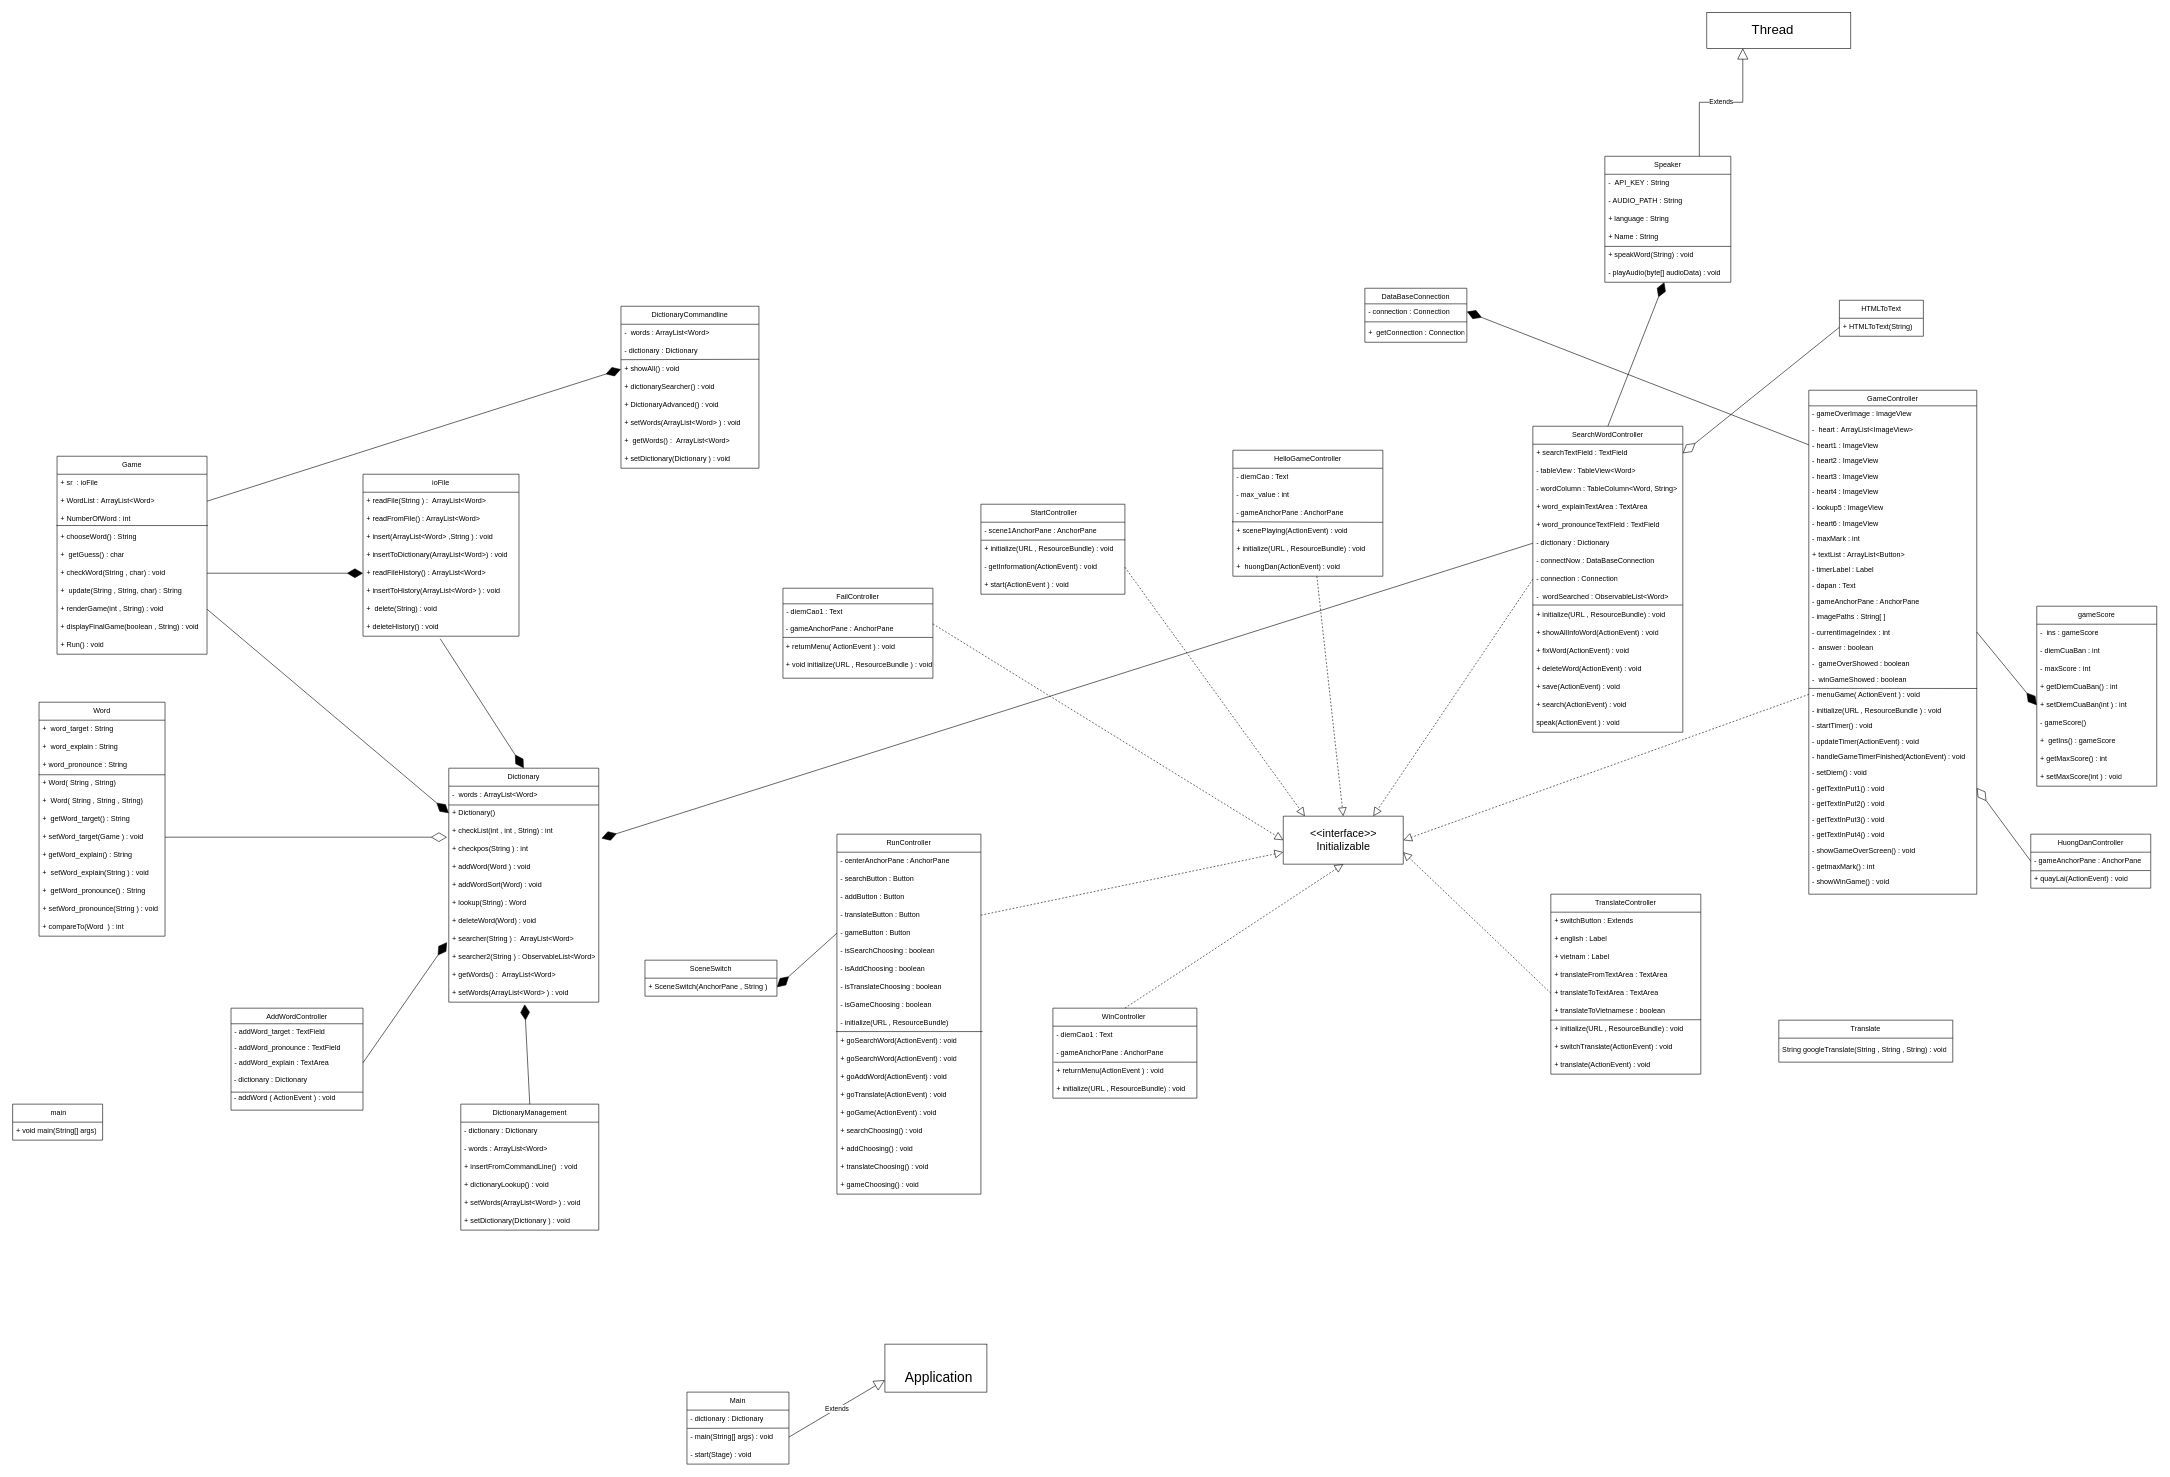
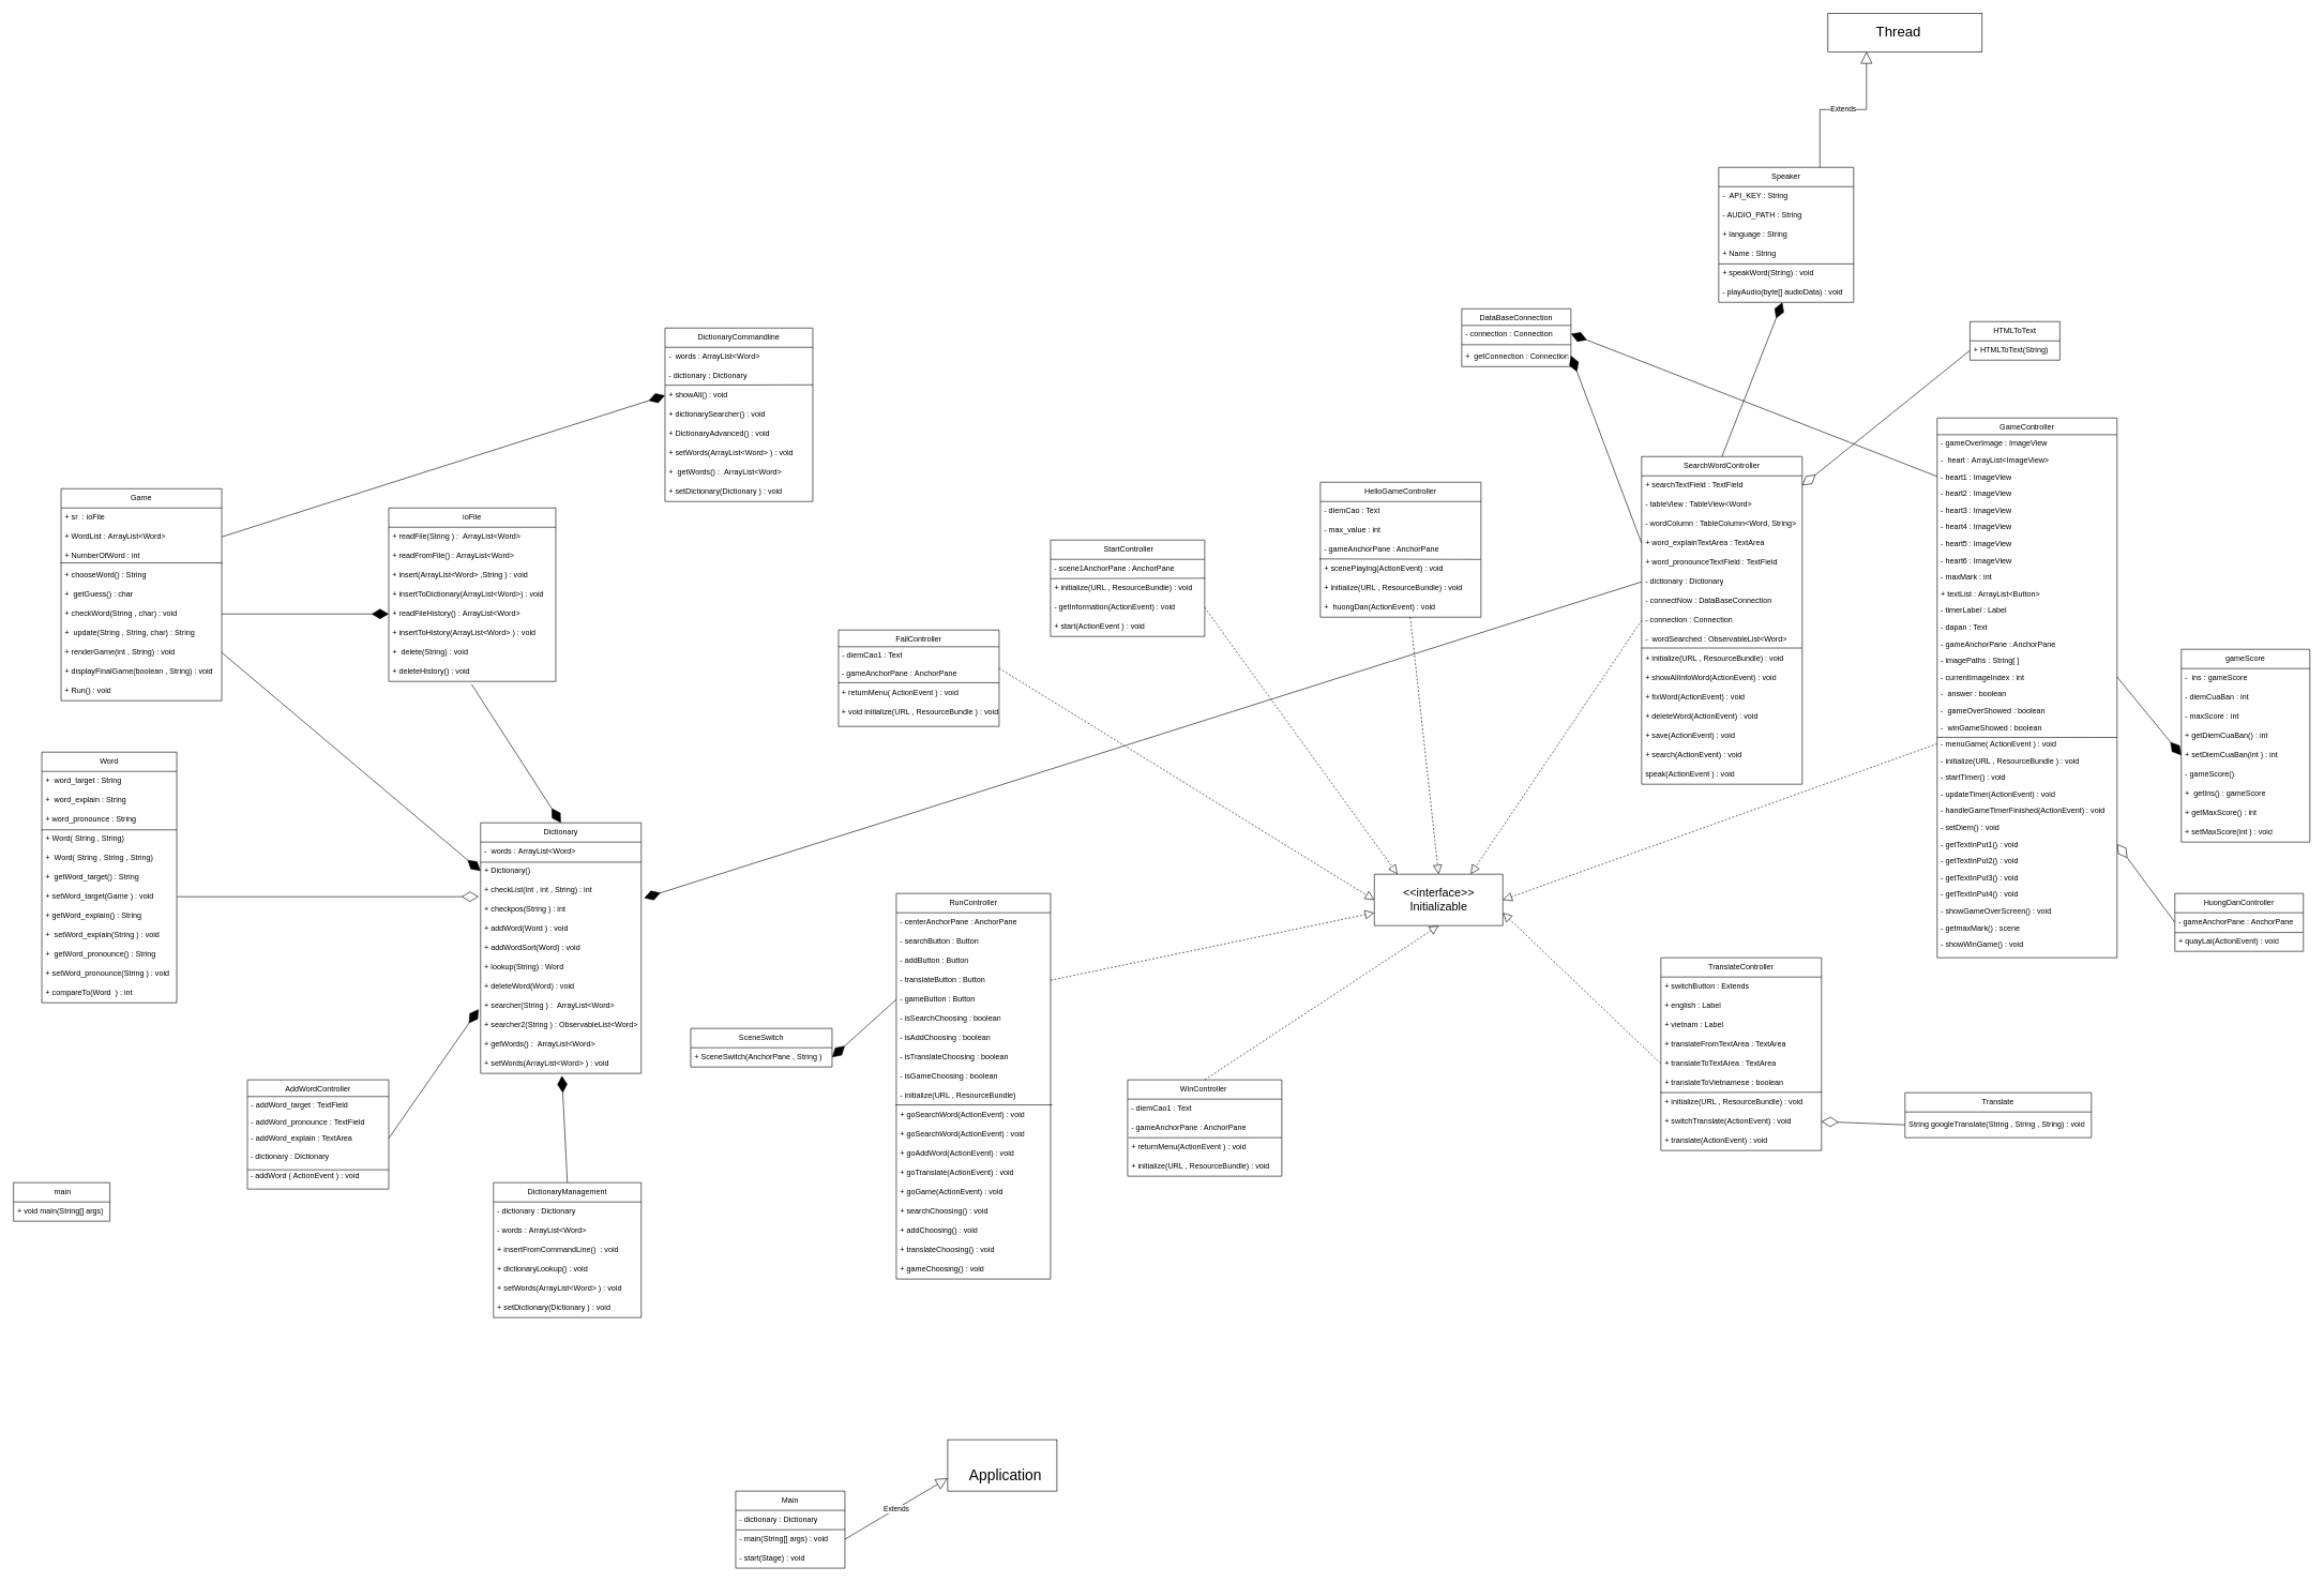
+ <mxCell id="237" value="" style="endArrow=diamondThin;endFill=1;endSize=24;html=1;rounded=0;exitX=0;exitY=0.5;exitDx=0;exitDy=0;entryX=1;entryY=0.5;entryDx=0;entryDy=0;" parent="1" source="98" target="12" edge="1"><mxGeometry width="160" relative="1" as="geometry"><mxPoint x="2604" y="840" as="sourcePoint" /><mxPoint x="2514" y="550" as="targetPoint" /><Array as="points" /></mxGeometry></mxCell>
- <mxCell id="26" value="- lookup5 : ImageView" style="text;align=left;verticalAlign=top;spacingLeft=4;spacingRight=4;overflow=hidden;rotatable=0;points=[[0,0.5],[1,0.5]];portConstraint=eastwest;rounded=0;shadow=0;html=0;" parent="19" vertex="1"><mxGeometry y="182" width="280" height="26" as="geometry" /></mxCell>
+ <mxCell id="26" value="- heart5 : ImageView" style="text;align=left;verticalAlign=top;spacingLeft=4;spacingRight=4;overflow=hidden;rotatable=0;points=[[0,0.5],[1,0.5]];portConstraint=eastwest;rounded=0;shadow=0;html=0;" parent="19" vertex="1"><mxGeometry y="182" width="280" height="26" as="geometry" /></mxCell>
- <mxCell id="50" value="- getmaxMark() : int" style="text;align=left;verticalAlign=top;spacingLeft=4;spacingRight=4;overflow=hidden;rotatable=0;points=[[0,0.5],[1,0.5]];portConstraint=eastwest;rounded=0;shadow=0;html=0;" parent="19" vertex="1"><mxGeometry y="780" width="280" height="26" as="geometry" /></mxCell>
+ <mxCell id="50" value="- getmaxMark() : scene" style="text;align=left;verticalAlign=top;spacingLeft=4;spacingRight=4;overflow=hidden;rotatable=0;points=[[0,0.5],[1,0.5]];portConstraint=eastwest;rounded=0;shadow=0;html=0;" parent="19" vertex="1"><mxGeometry y="780" width="280" height="26" as="geometry" /></mxCell>
+ <mxCell id="229" value="" style="endArrow=diamondThin;endFill=0;endSize=24;html=1;rounded=0;exitX=0;exitY=0.5;exitDx=0;exitDy=0;entryX=1;entryY=0.5;entryDx=0;entryDy=0;" parent="1" source="128" target="137" edge="1"><mxGeometry width="160" relative="1" as="geometry"><mxPoint x="2584" y="1890" as="sourcePoint" /><mxPoint x="2744" y="1890" as="targetPoint" /></mxGeometry></mxCell>
